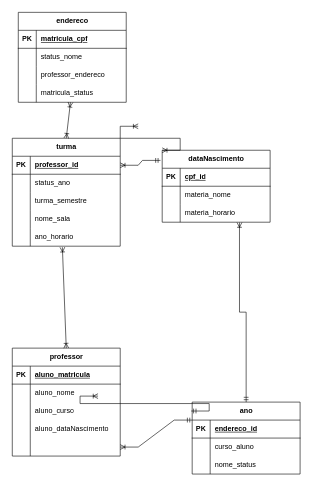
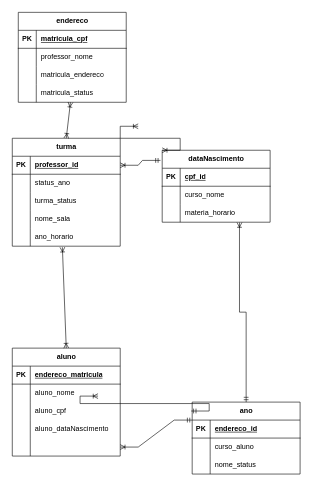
- <mxCell id="60" value="status_nome" style="shape=partialRectangle;connectable=0;fillColor=none;top=0;left=0;bottom=0;right=0;align=left;spacingLeft=6;overflow=hidden;whiteSpace=wrap;html=1;rounded=0;" vertex="1" parent="58"><mxGeometry x="30" width="150" height="30" as="geometry"><mxRectangle width="150" height="30" as="alternateBounds" /></mxGeometry></mxCell>
+ <mxCell id="60" value="professor_nome" style="shape=partialRectangle;connectable=0;fillColor=none;top=0;left=0;bottom=0;right=0;align=left;spacingLeft=6;overflow=hidden;whiteSpace=wrap;html=1;rounded=0;" vertex="1" parent="58"><mxGeometry x="30" width="150" height="30" as="geometry"><mxRectangle width="150" height="30" as="alternateBounds" /></mxGeometry></mxCell>
- <mxCell id="63" value="professor_endereco" style="shape=partialRectangle;connectable=0;fillColor=none;top=0;left=0;bottom=0;right=0;align=left;spacingLeft=6;overflow=hidden;whiteSpace=wrap;html=1;rounded=0;" vertex="1" parent="61"><mxGeometry x="30" width="150" height="30" as="geometry"><mxRectangle width="150" height="30" as="alternateBounds" /></mxGeometry></mxCell>
+ <mxCell id="63" value="matricula_endereco" style="shape=partialRectangle;connectable=0;fillColor=none;top=0;left=0;bottom=0;right=0;align=left;spacingLeft=6;overflow=hidden;whiteSpace=wrap;html=1;rounded=0;" vertex="1" parent="61"><mxGeometry x="30" width="150" height="30" as="geometry"><mxRectangle width="150" height="30" as="alternateBounds" /></mxGeometry></mxCell>
- <mxCell id="34" value="materia_nome" style="shape=partialRectangle;connectable=0;fillColor=none;top=0;left=0;bottom=0;right=0;align=left;spacingLeft=6;overflow=hidden;whiteSpace=wrap;html=1;rounded=0;" vertex="1" parent="32"><mxGeometry x="30" width="150" height="30" as="geometry"><mxRectangle width="150" height="30" as="alternateBounds" /></mxGeometry></mxCell>
+ <mxCell id="34" value="curso_nome" style="shape=partialRectangle;connectable=0;fillColor=none;top=0;left=0;bottom=0;right=0;align=left;spacingLeft=6;overflow=hidden;whiteSpace=wrap;html=1;rounded=0;" vertex="1" parent="32"><mxGeometry x="30" width="150" height="30" as="geometry"><mxRectangle width="150" height="30" as="alternateBounds" /></mxGeometry></mxCell>
- <mxCell id="47" value="turma_semestre" style="shape=partialRectangle;connectable=0;fillColor=none;top=0;left=0;bottom=0;right=0;align=left;spacingLeft=6;overflow=hidden;whiteSpace=wrap;html=1;rounded=0;" vertex="1" parent="45"><mxGeometry x="30" width="150" height="30" as="geometry"><mxRectangle width="150" height="30" as="alternateBounds" /></mxGeometry></mxCell>
+ <mxCell id="47" value="turma_status" style="shape=partialRectangle;connectable=0;fillColor=none;top=0;left=0;bottom=0;right=0;align=left;spacingLeft=6;overflow=hidden;whiteSpace=wrap;html=1;rounded=0;" vertex="1" parent="45"><mxGeometry x="30" width="150" height="30" as="geometry"><mxRectangle width="150" height="30" as="alternateBounds" /></mxGeometry></mxCell>
- <mxCell id="2" value="professor" style="shape=table;startSize=30;container=1;collapsible=1;childLayout=tableLayout;fixedRows=1;rowLines=0;fontStyle=1;align=center;resizeLast=1;html=1;rounded=0;" vertex="1" parent="1"><mxGeometry x="20" y="580" width="180" height="180" as="geometry" /></mxCell>
+ <mxCell id="2" value="aluno" style="shape=table;startSize=30;container=1;collapsible=1;childLayout=tableLayout;fixedRows=1;rowLines=0;fontStyle=1;align=center;resizeLast=1;html=1;rounded=0;" vertex="1" parent="1"><mxGeometry x="20" y="580" width="180" height="180" as="geometry" /></mxCell>
- <mxCell id="5" value="aluno_matricula" style="shape=partialRectangle;connectable=0;fillColor=none;top=0;left=0;bottom=0;right=0;align=left;spacingLeft=6;fontStyle=5;overflow=hidden;whiteSpace=wrap;html=1;rounded=0;" vertex="1" parent="3"><mxGeometry x="30" width="150" height="30" as="geometry"><mxRectangle width="150" height="30" as="alternateBounds" /></mxGeometry></mxCell>
+ <mxCell id="5" value="endereco_matricula" style="shape=partialRectangle;connectable=0;fillColor=none;top=0;left=0;bottom=0;right=0;align=left;spacingLeft=6;fontStyle=5;overflow=hidden;whiteSpace=wrap;html=1;rounded=0;" vertex="1" parent="3"><mxGeometry x="30" width="150" height="30" as="geometry"><mxRectangle width="150" height="30" as="alternateBounds" /></mxGeometry></mxCell>
- <mxCell id="11" value="aluno_curso" style="shape=partialRectangle;connectable=0;fillColor=none;top=0;left=0;bottom=0;right=0;align=left;spacingLeft=6;overflow=hidden;whiteSpace=wrap;html=1;rounded=0;" vertex="1" parent="9"><mxGeometry x="30" width="150" height="30" as="geometry"><mxRectangle width="150" height="30" as="alternateBounds" /></mxGeometry></mxCell>
+ <mxCell id="11" value="aluno_cpf" style="shape=partialRectangle;connectable=0;fillColor=none;top=0;left=0;bottom=0;right=0;align=left;spacingLeft=6;overflow=hidden;whiteSpace=wrap;html=1;rounded=0;" vertex="1" parent="9"><mxGeometry x="30" width="150" height="30" as="geometry"><mxRectangle width="150" height="30" as="alternateBounds" /></mxGeometry></mxCell>
